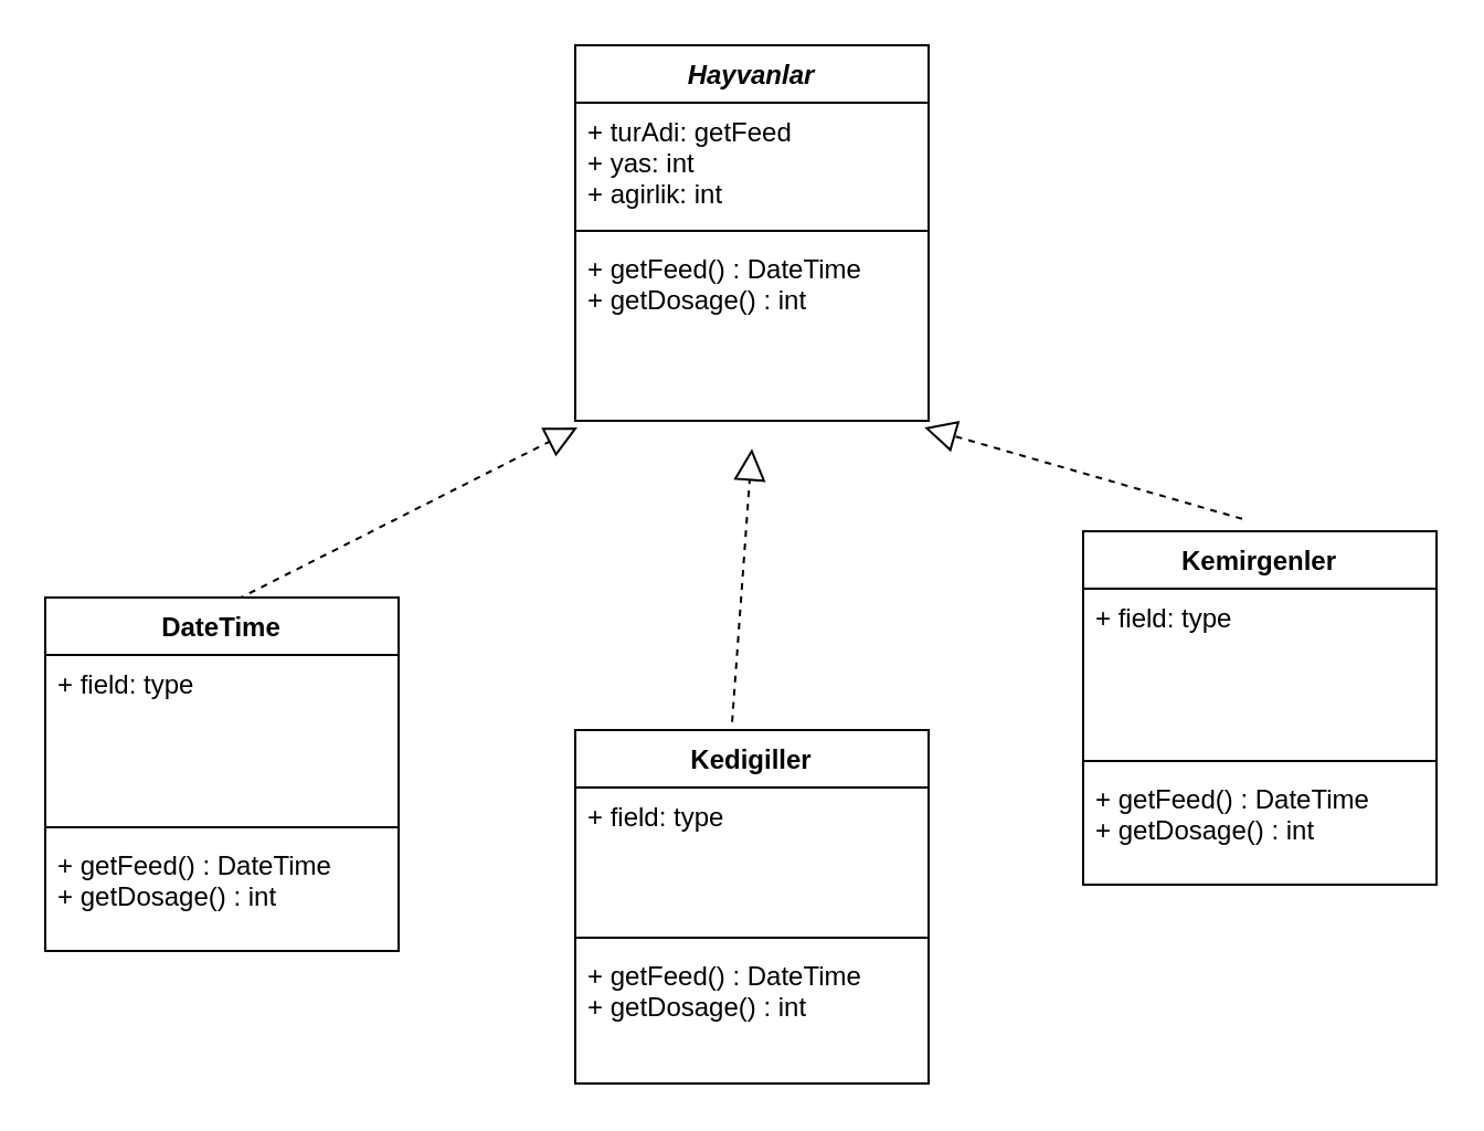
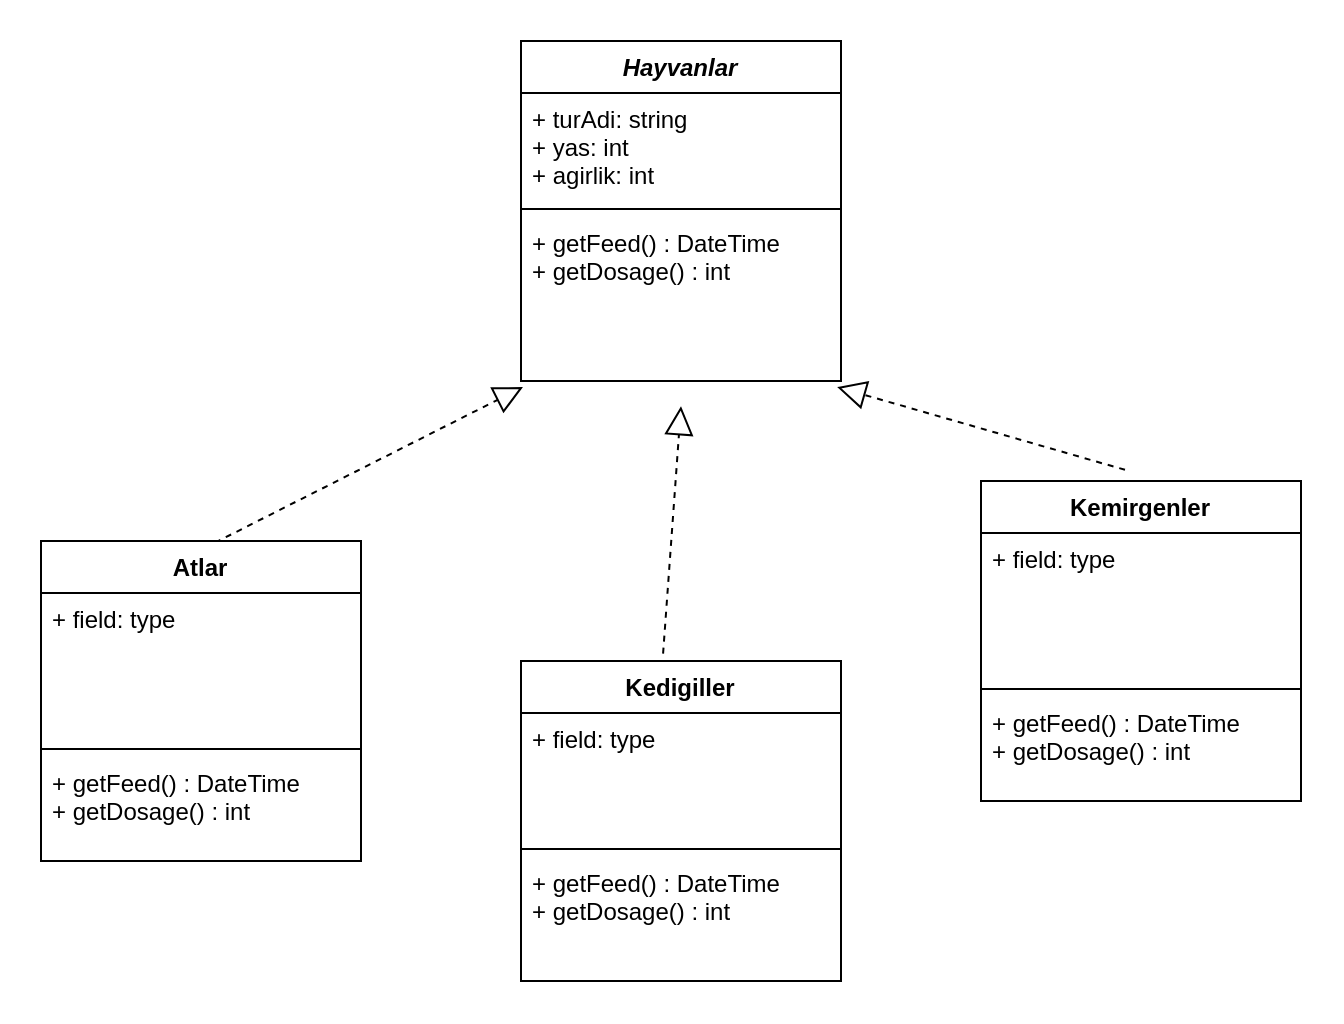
- <mxCell id="3" value="+ turAdi: getFeed&#10;+ yas: int&#10;+ agirlik: int&#10;&#10;&#10;" style="text;strokeColor=none;fillColor=none;align=left;verticalAlign=top;spacingLeft=4;spacingRight=4;overflow=hidden;rotatable=0;points=[[0,0.5],[1,0.5]];portConstraint=eastwest;" vertex="1" parent="2"><mxGeometry y="26" width="160" height="54" as="geometry" /></mxCell>
+ <mxCell id="3" value="+ turAdi: string&#10;+ yas: int&#10;+ agirlik: int&#10;&#10;&#10;" style="text;strokeColor=none;fillColor=none;align=left;verticalAlign=top;spacingLeft=4;spacingRight=4;overflow=hidden;rotatable=0;points=[[0,0.5],[1,0.5]];portConstraint=eastwest;" vertex="1" parent="2"><mxGeometry y="26" width="160" height="54" as="geometry" /></mxCell>
- <mxCell id="17" value="DateTime" style="swimlane;fontStyle=1;align=center;verticalAlign=top;childLayout=stackLayout;horizontal=1;startSize=26;horizontalStack=0;resizeParent=1;resizeParentMax=0;resizeLast=0;collapsible=1;marginBottom=0;" vertex="1" parent="1"><mxGeometry x="20" y="270" width="160" height="160" as="geometry" /></mxCell>
+ <mxCell id="17" value="Atlar" style="swimlane;fontStyle=1;align=center;verticalAlign=top;childLayout=stackLayout;horizontal=1;startSize=26;horizontalStack=0;resizeParent=1;resizeParentMax=0;resizeLast=0;collapsible=1;marginBottom=0;" vertex="1" parent="1"><mxGeometry x="20" y="270" width="160" height="160" as="geometry" /></mxCell>
